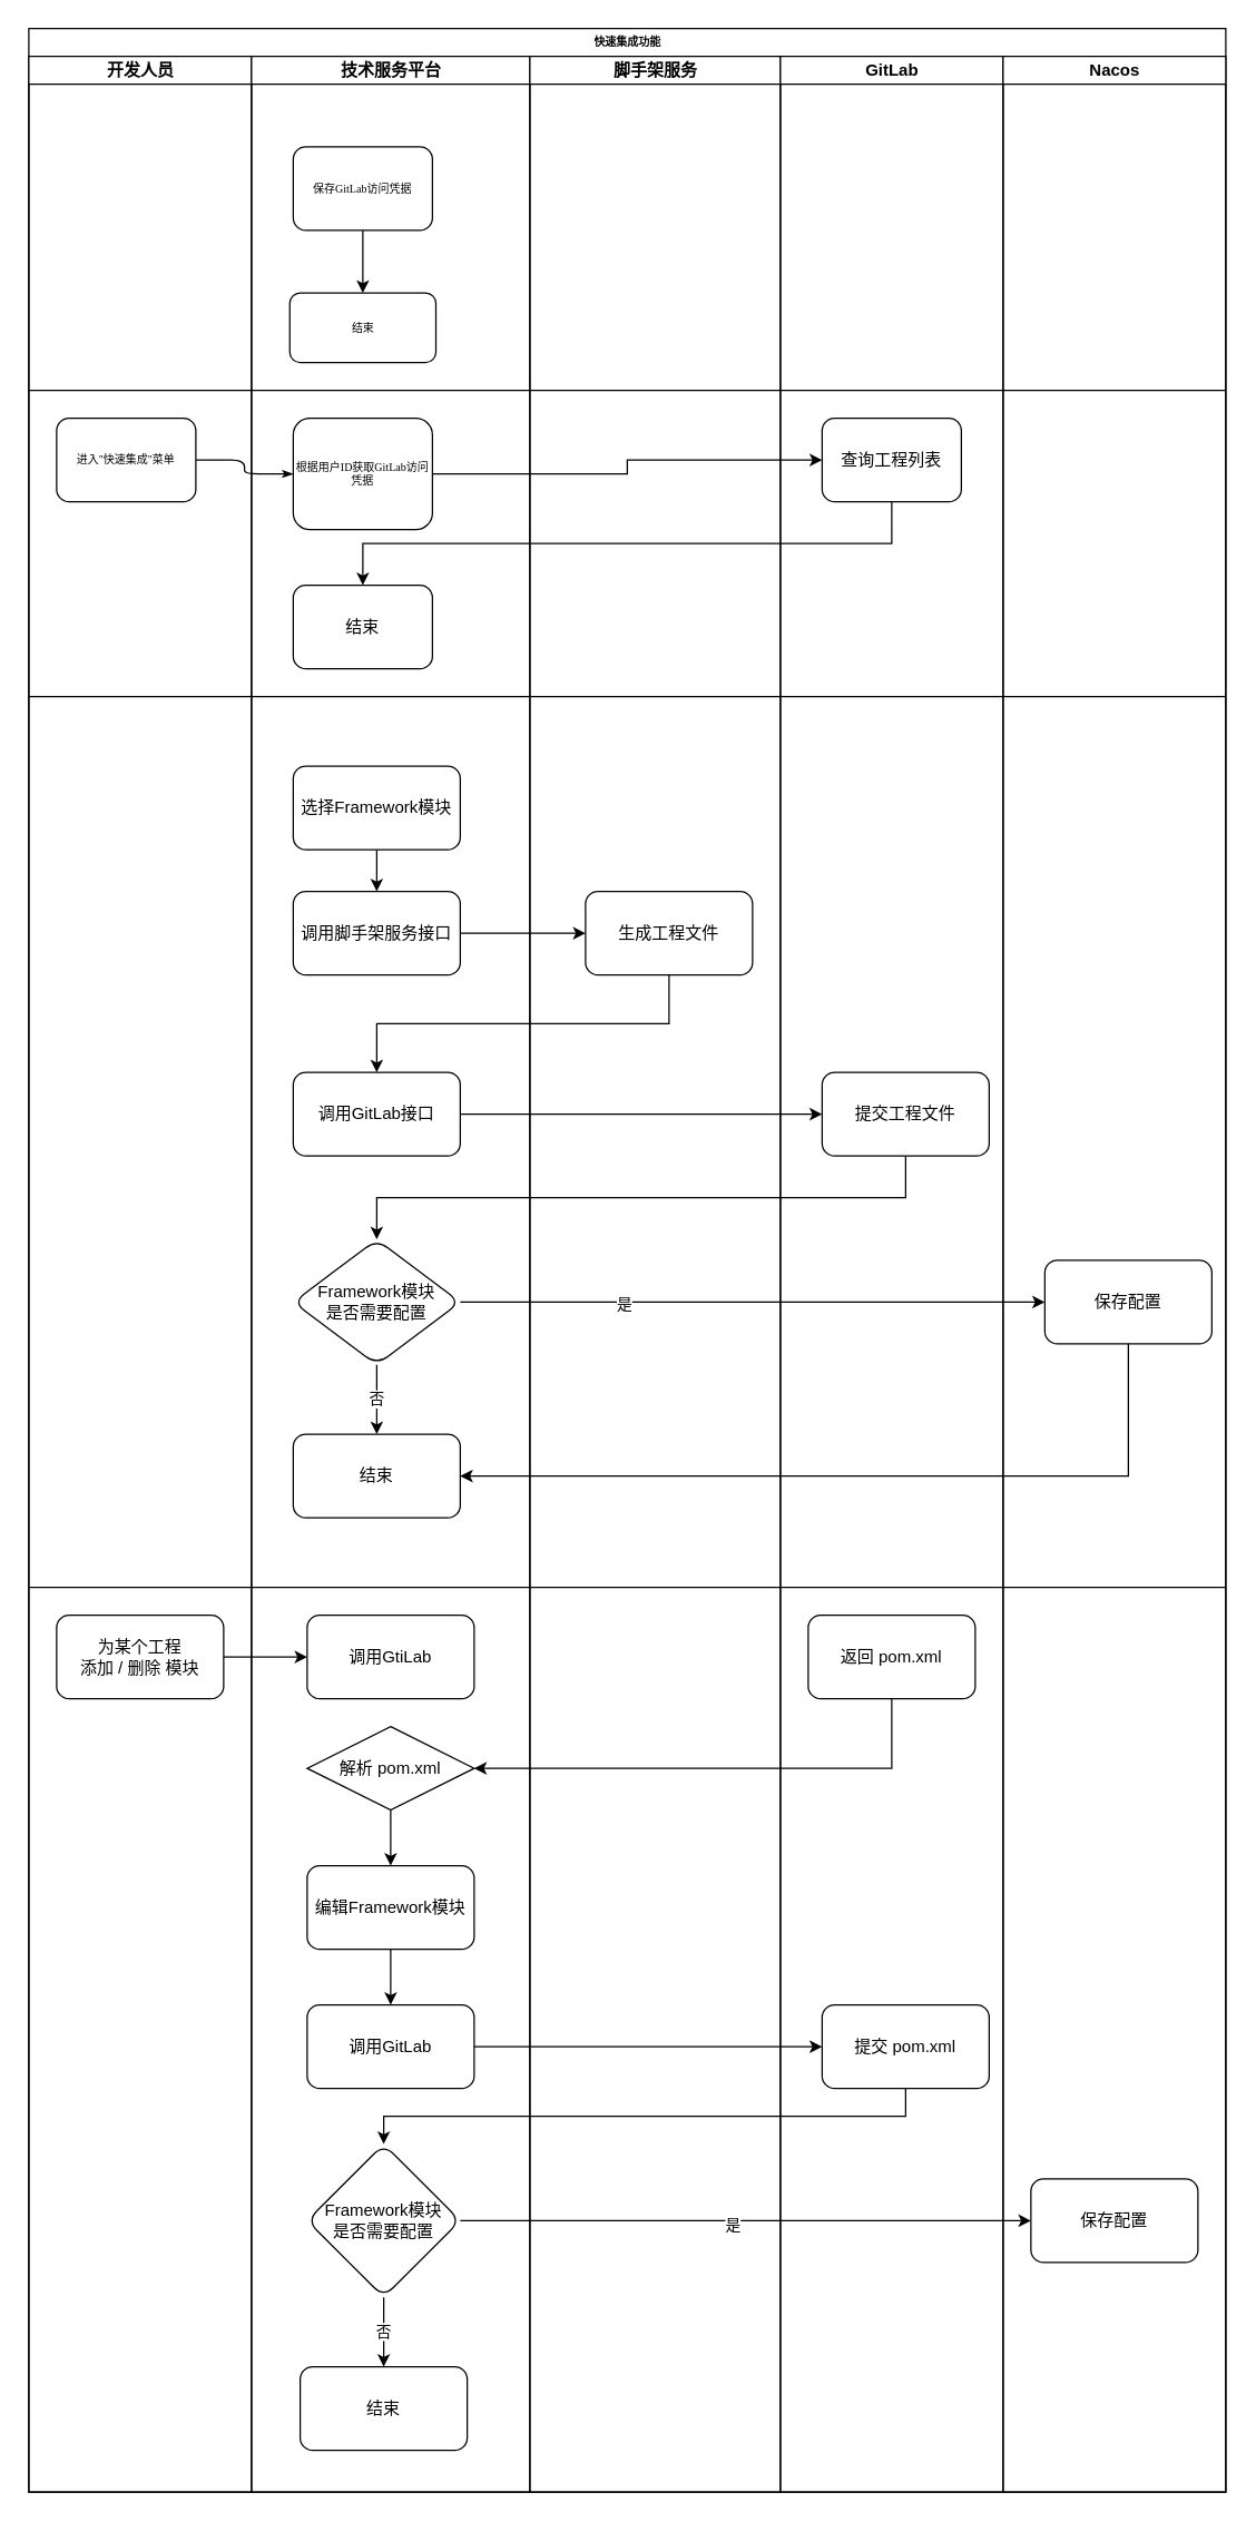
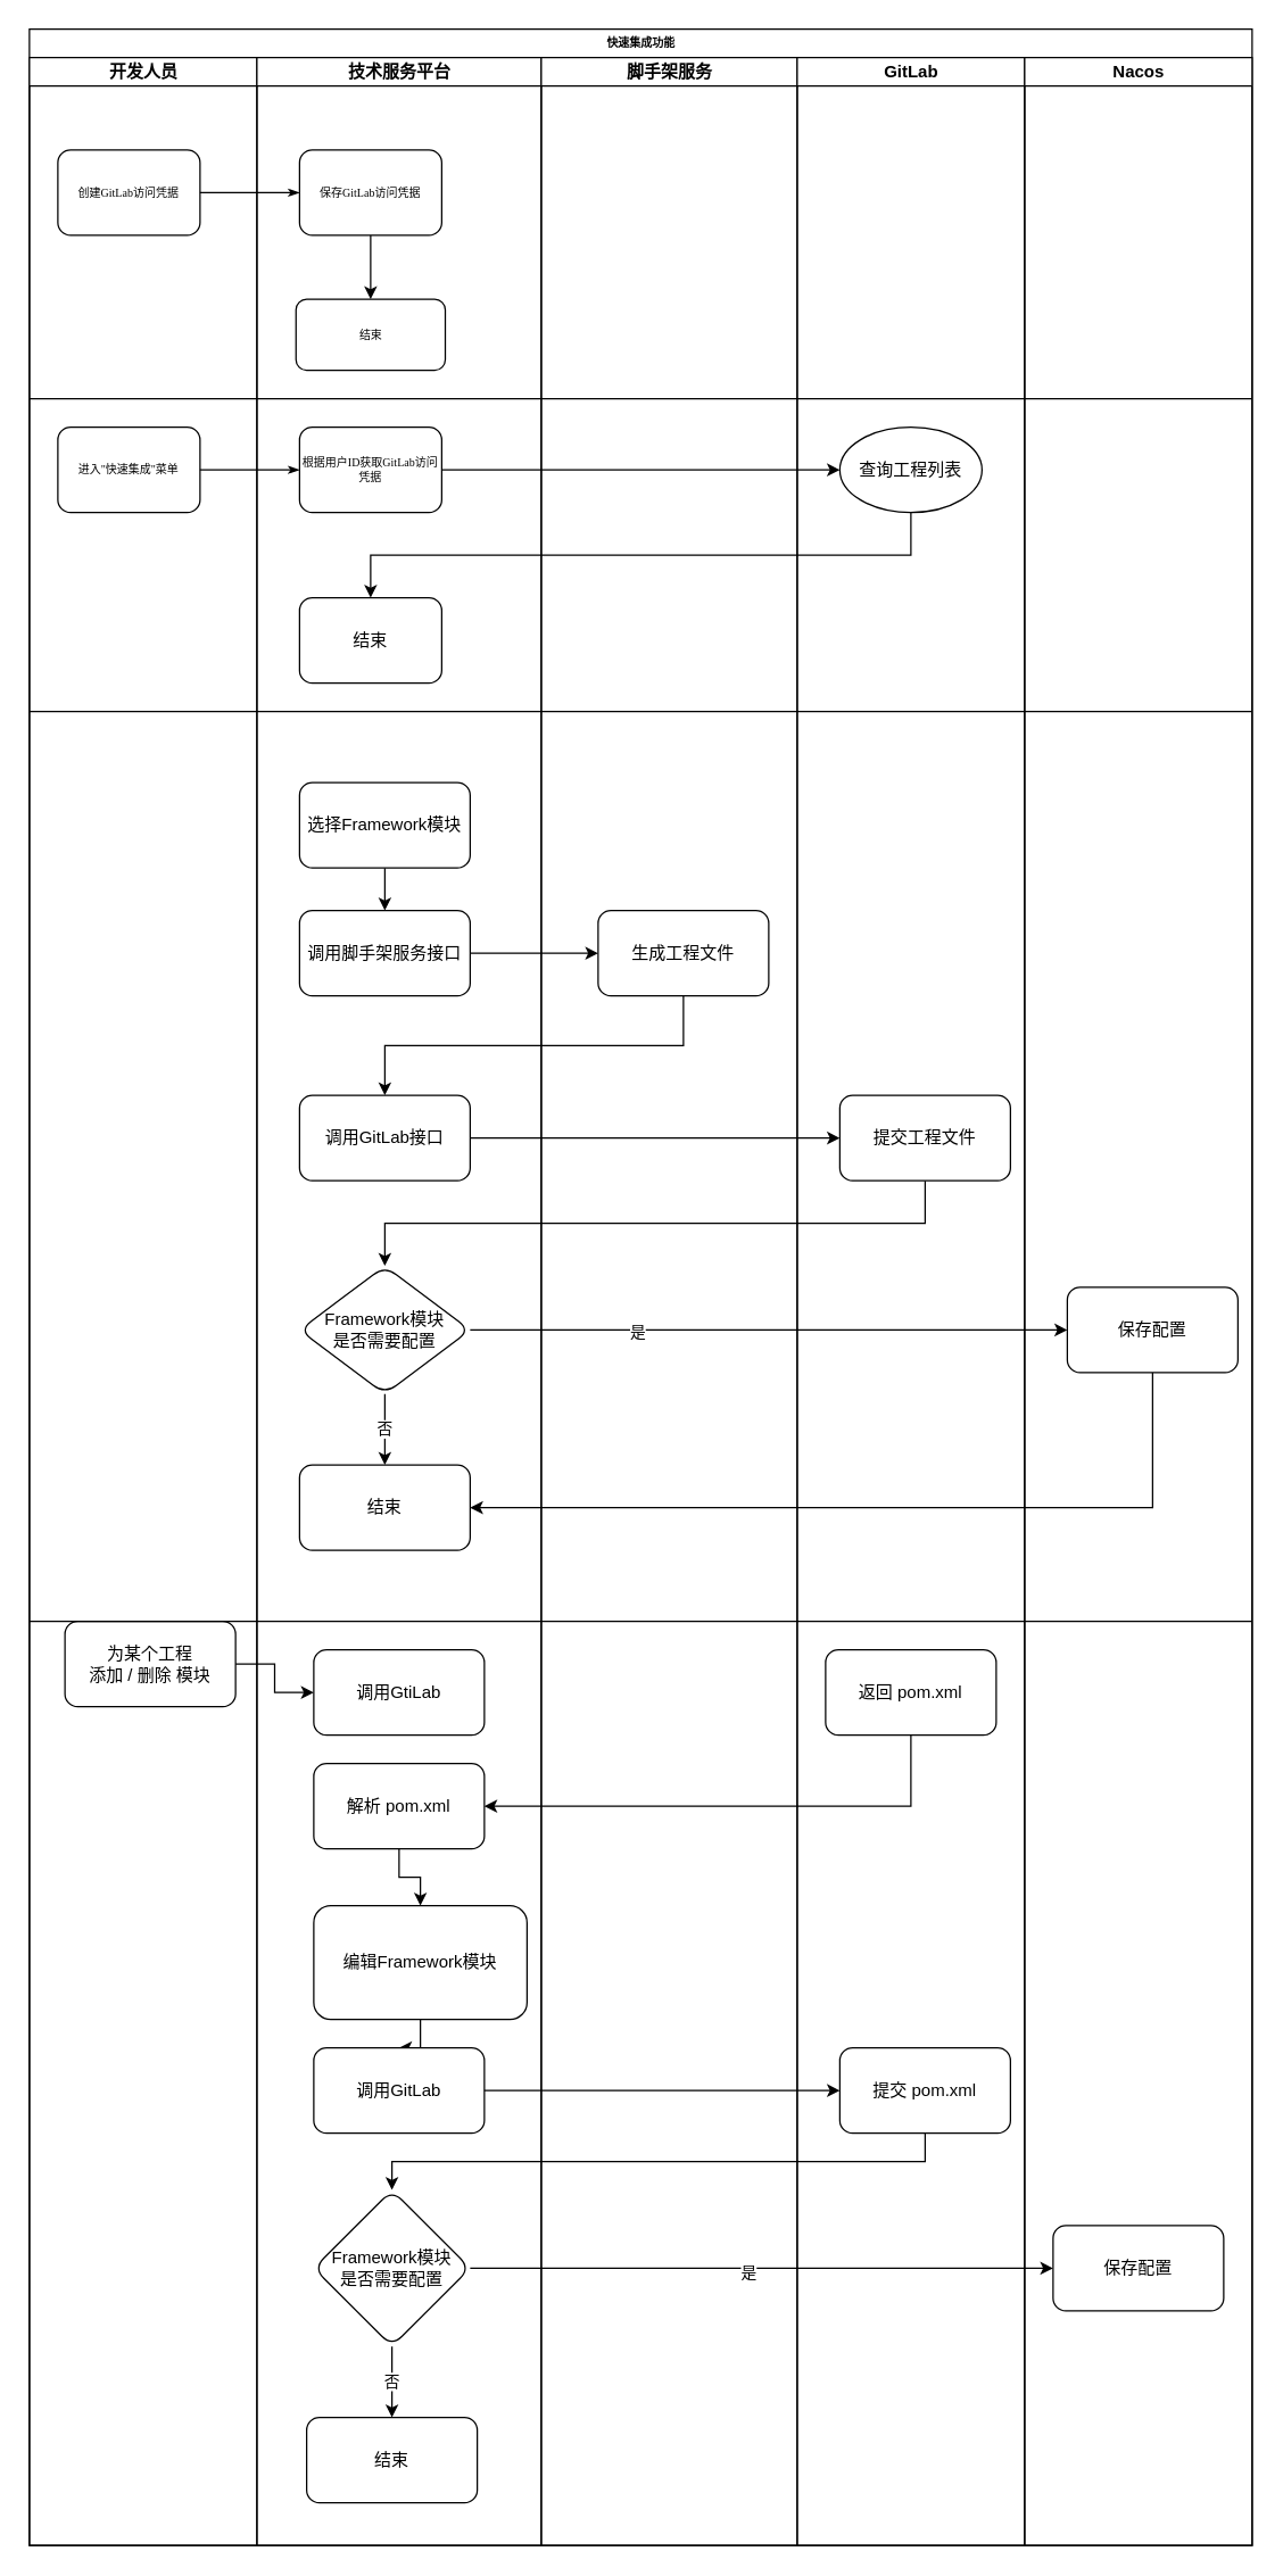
+ <mxCell id="4" value="创建GitLab访问凭据" style="rounded=1;whiteSpace=wrap;html=1;shadow=0;labelBackgroundColor=none;strokeWidth=1;fontFamily=Verdana;fontSize=8;align=center;" parent="3" vertex="1"><mxGeometry x="20" y="65" width="100" height="60" as="geometry" /></mxCell>
+ <mxCell id="7" style="edgeStyle=orthogonalEdgeStyle;rounded=1;html=1;labelBackgroundColor=none;startArrow=none;startFill=0;startSize=5;endArrow=classicThin;endFill=1;endSize=5;jettySize=auto;orthogonalLoop=1;strokeWidth=1;fontFamily=Verdana;fontSize=8" parent="2" source="4" target="10" edge="1"><mxGeometry relative="1" as="geometry" /></mxCell>
- <mxCell id="37" value="查询工程列表" style="rounded=1;whiteSpace=wrap;html=1;" vertex="1" parent="36"><mxGeometry x="30" y="260" width="100" height="60" as="geometry" /></mxCell>
+ <mxCell id="37" value="查询工程列表" style="ellipse;whiteSpace=wrap;html=1;" vertex="1" parent="36"><mxGeometry x="30" y="260" width="100" height="60" as="geometry" /></mxCell>
- <mxCell id="11" value="根据用户ID获取GitLab访问凭据" style="rounded=1;whiteSpace=wrap;html=1;shadow=0;labelBackgroundColor=none;strokeWidth=1;fontFamily=Verdana;fontSize=8;align=center;" parent="9" vertex="1"><mxGeometry x="30" y="260" width="100" height="80" as="geometry" /></mxCell>
+ <mxCell id="11" value="根据用户ID获取GitLab访问凭据" style="rounded=1;whiteSpace=wrap;html=1;shadow=0;labelBackgroundColor=none;strokeWidth=1;fontFamily=Verdana;fontSize=8;align=center;" parent="9" vertex="1"><mxGeometry x="30" y="260" width="100" height="60" as="geometry" /></mxCell>
- <mxCell id="6" value="为某个工程&lt;br&gt;添加 /&amp;nbsp;删除 模块" style="rounded=1;whiteSpace=wrap;html=1;" vertex="1" parent="3"><mxGeometry x="20" y="1120" width="120" height="60" as="geometry" /></mxCell>
+ <mxCell id="6" value="为某个工程&lt;br&gt;添加 /&amp;nbsp;删除 模块" style="rounded=1;whiteSpace=wrap;html=1;" vertex="1" parent="3"><mxGeometry x="25" y="1100" width="120" height="60" as="geometry" /></mxCell>
- <mxCell id="22" value="解析&amp;nbsp;pom.xml" style="rhombus;whiteSpace=wrap;html=1;" vertex="1" parent="9"><mxGeometry x="40" y="1200" width="120" height="60" as="geometry" /></mxCell>
+ <mxCell id="22" value="解析&amp;nbsp;pom.xml" style="whiteSpace=wrap;html=1;rounded=1;" vertex="1" parent="9"><mxGeometry x="40" y="1200" width="120" height="60" as="geometry" /></mxCell>
- <mxCell id="24" value="编辑Framework模块" style="whiteSpace=wrap;html=1;rounded=1;" vertex="1" parent="9"><mxGeometry x="40" y="1300" width="120" height="60" as="geometry" /></mxCell>
+ <mxCell id="24" value="编辑Framework模块" style="whiteSpace=wrap;html=1;rounded=1;" vertex="1" parent="9"><mxGeometry x="40" y="1300" width="150" height="80" as="geometry" /></mxCell>
